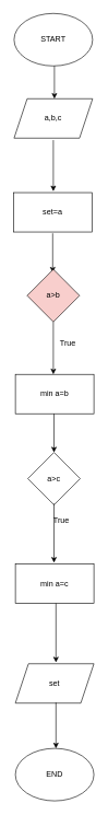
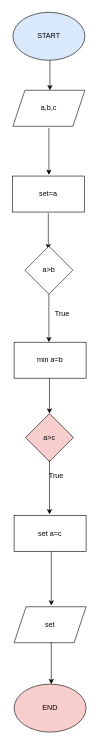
- <mxCell id="2" value="START" style="ellipse;whiteSpace=wrap;html=1;" parent="1" vertex="1"><mxGeometry x="21" y="20" width="120" height="80" as="geometry" /></mxCell>
+ <mxCell id="2" value="START" style="ellipse;whiteSpace=wrap;html=1;fillColor=#dae8fc;" parent="1" vertex="1"><mxGeometry x="21" y="20" width="120" height="80" as="geometry" /></mxCell>
- <mxCell id="7" value="a&amp;gt;b" style="rhombus;whiteSpace=wrap;html=1;fillColor=#f8cecc;" parent="1" vertex="1"><mxGeometry x="41" y="410" width="80" height="80" as="geometry" /></mxCell>
+ <mxCell id="7" value="a&amp;gt;b" style="rhombus;whiteSpace=wrap;html=1;" parent="1" vertex="1"><mxGeometry x="41" y="410" width="80" height="80" as="geometry" /></mxCell>
- <mxCell id="14" value="a&amp;gt;c" style="rhombus;whiteSpace=wrap;html=1;" vertex="1" parent="1"><mxGeometry x="42" y="689" width="80" height="80" as="geometry" /></mxCell>
+ <mxCell id="14" value="a&amp;gt;c" style="rhombus;whiteSpace=wrap;html=1;fillColor=#f8cecc;" vertex="1" parent="1"><mxGeometry x="42" y="689" width="80" height="80" as="geometry" /></mxCell>
- <mxCell id="17" value="min a=c" style="rounded=0;whiteSpace=wrap;html=1;" vertex="1" parent="1"><mxGeometry x="23" y="859" width="120" height="60" as="geometry" /></mxCell>
+ <mxCell id="17" value="set a=c" style="rounded=0;whiteSpace=wrap;html=1;" vertex="1" parent="1"><mxGeometry x="23" y="859" width="120" height="60" as="geometry" /></mxCell>
- <mxCell id="8" value="END" style="ellipse;whiteSpace=wrap;html=1;" parent="1" vertex="1"><mxGeometry x="23" y="1140" width="120" height="80" as="geometry" /></mxCell>
+ <mxCell id="8" value="END" style="ellipse;whiteSpace=wrap;html=1;fillColor=#f8cecc;" parent="1" vertex="1"><mxGeometry x="23" y="1140" width="120" height="80" as="geometry" /></mxCell>
